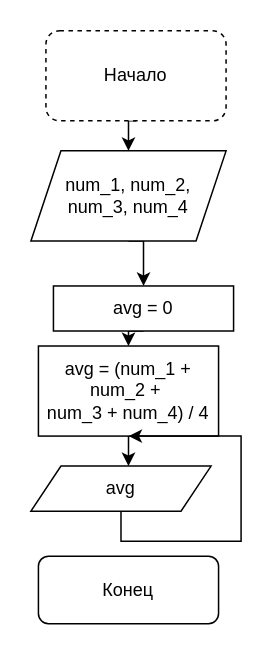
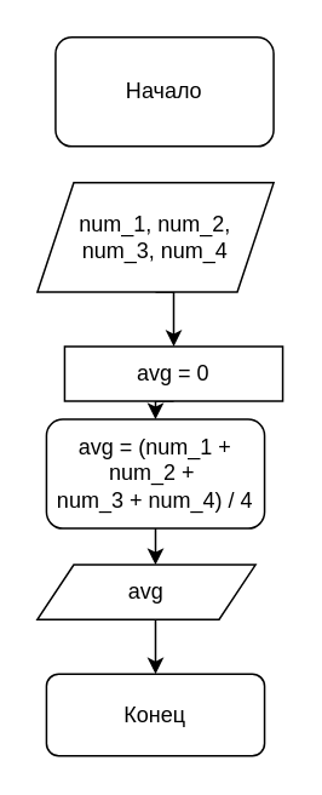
- <mxCell id="3" value="Начало" style="rounded=1;whiteSpace=wrap;html=1;dashed=1;" parent="1" vertex="1"><mxGeometry x="30" y="20" width="120" height="60" as="geometry" /></mxCell>
+ <mxCell id="3" value="Начало" style="rounded=1;whiteSpace=wrap;html=1;" parent="1" vertex="1"><mxGeometry x="30" y="20" width="120" height="60" as="geometry" /></mxCell>
- <mxCell id="2" style="edgeStyle=orthogonalEdgeStyle;rounded=0;orthogonalLoop=1;jettySize=auto;html=1;exitX=0.5;exitY=1;exitDx=0;exitDy=0;entryX=0.5;entryY=0;entryDx=0;entryDy=0;" edge="1" parent="1" source="3" target="6"><mxGeometry relative="1" as="geometry" /></mxCell>
- <mxCell id="10" value="avg = (num_1 + num_2 +&amp;nbsp;&lt;br style=&quot;border-color: var(--border-color);&quot;&gt;num_3 + num_4) / 4" style="rounded=0;whiteSpace=wrap;html=1;" vertex="1" parent="1"><mxGeometry x="25" y="230" width="120" height="60" as="geometry" /></mxCell>
+ <mxCell id="10" value="avg = (num_1 + num_2 +&amp;nbsp;&lt;br style=&quot;border-color: var(--border-color);&quot;&gt;num_3 + num_4) / 4" style="whiteSpace=wrap;html=1;rounded=1;" vertex="1" parent="1"><mxGeometry x="25" y="230" width="120" height="60" as="geometry" /></mxCell>
- <mxCell id="11" style="edgeStyle=orthogonalEdgeStyle;rounded=0;orthogonalLoop=1;jettySize=auto;html=1;exitX=0.5;exitY=1;exitDx=0;exitDy=0;" edge="1" parent="1" source="12" target="10"><mxGeometry relative="1" as="geometry" /></mxCell>
+ <mxCell id="11" style="edgeStyle=orthogonalEdgeStyle;rounded=0;orthogonalLoop=1;jettySize=auto;html=1;exitX=0.5;exitY=1;exitDx=0;exitDy=0;entryX=0.5;entryY=0;entryDx=0;entryDy=0;" edge="1" parent="1" source="12" target="4"><mxGeometry relative="1" as="geometry" /></mxCell>
